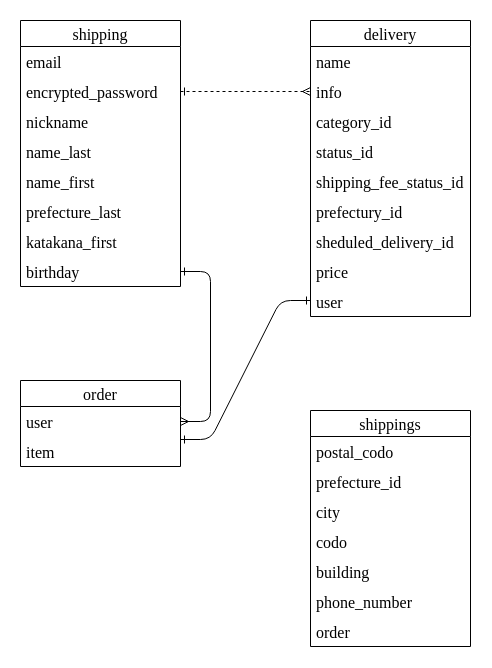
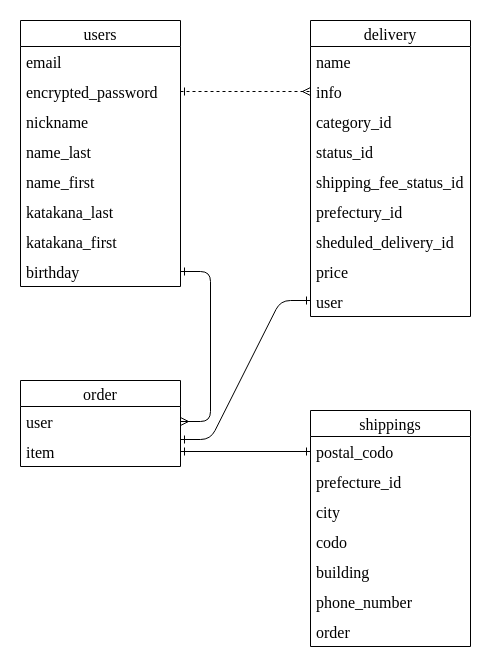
- <mxCell id="2" value="shipping" style="swimlane;fontStyle=0;childLayout=stackLayout;horizontal=1;startSize=26;horizontalStack=0;resizeParent=1;resizeParentMax=0;resizeLast=0;collapsible=1;marginBottom=0;align=center;fontSize=16;fontFamily=Times New Roman;" vertex="1" parent="1"><mxGeometry x="20" y="20" width="160" height="266" as="geometry" /></mxCell>
+ <mxCell id="2" value="users" style="swimlane;fontStyle=0;childLayout=stackLayout;horizontal=1;startSize=26;horizontalStack=0;resizeParent=1;resizeParentMax=0;resizeLast=0;collapsible=1;marginBottom=0;align=center;fontSize=16;fontFamily=Times New Roman;" vertex="1" parent="1"><mxGeometry x="20" y="20" width="160" height="266" as="geometry" /></mxCell>
- <mxCell id="8" value="prefecture_last" style="text;strokeColor=none;fillColor=none;spacingLeft=4;spacingRight=4;overflow=hidden;rotatable=0;points=[[0,0.5],[1,0.5]];portConstraint=eastwest;fontSize=16;fontFamily=Times New Roman;align=left;" vertex="1" parent="2"><mxGeometry y="176" width="160" height="30" as="geometry" /></mxCell>
+ <mxCell id="8" value="katakana_last" style="text;strokeColor=none;fillColor=none;spacingLeft=4;spacingRight=4;overflow=hidden;rotatable=0;points=[[0,0.5],[1,0.5]];portConstraint=eastwest;fontSize=16;fontFamily=Times New Roman;align=left;" vertex="1" parent="2"><mxGeometry y="176" width="160" height="30" as="geometry" /></mxCell>
+ <mxCell id="34" style="edgeStyle=none;html=1;exitX=1;exitY=0.5;exitDx=0;exitDy=0;entryX=0;entryY=0.5;entryDx=0;entryDy=0;strokeWidth=1;fontFamily=Times New Roman;fontSize=16;startArrow=ERone;startFill=0;endArrow=ERone;endFill=0;targetPerimeterSpacing=6;" edge="1" parent="1" source="24" target="27"><mxGeometry relative="1" as="geometry" /></mxCell>
